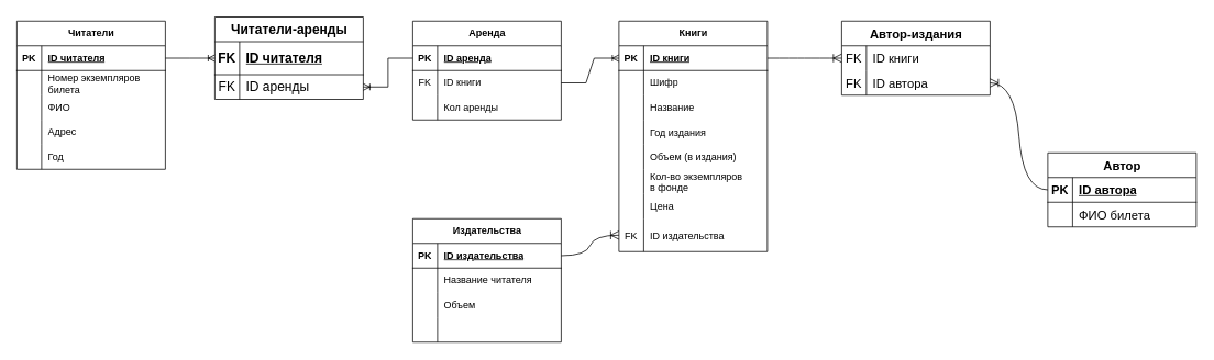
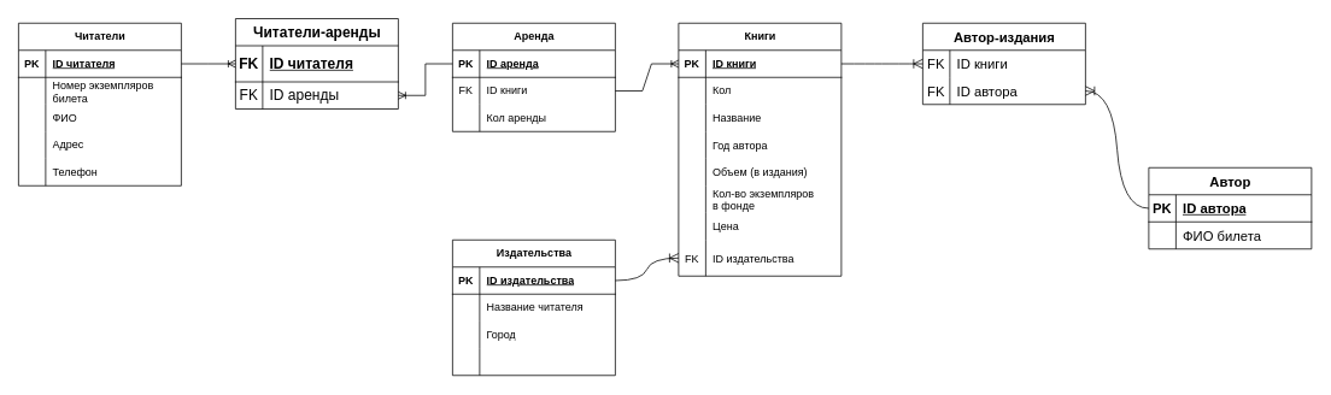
- <mxCell id="34" value="Шифр" style="shape=partialRectangle;connectable=0;fillColor=none;top=0;left=0;bottom=0;right=0;align=left;spacingLeft=6;overflow=hidden;whiteSpace=wrap;html=1;" parent="32" vertex="1"><mxGeometry x="30" width="150" height="30" as="geometry"><mxRectangle width="150" height="30" as="alternateBounds" /></mxGeometry></mxCell>
+ <mxCell id="34" value="Кол" style="shape=partialRectangle;connectable=0;fillColor=none;top=0;left=0;bottom=0;right=0;align=left;spacingLeft=6;overflow=hidden;whiteSpace=wrap;html=1;" parent="32" vertex="1"><mxGeometry x="30" width="150" height="30" as="geometry"><mxRectangle width="150" height="30" as="alternateBounds" /></mxGeometry></mxCell>
- <mxCell id="40" value="Год издания" style="shape=partialRectangle;connectable=0;fillColor=none;top=0;left=0;bottom=0;right=0;align=left;spacingLeft=6;overflow=hidden;" parent="38" vertex="1"><mxGeometry x="30" width="150" height="30" as="geometry"><mxRectangle width="150" height="30" as="alternateBounds" /></mxGeometry></mxCell>
+ <mxCell id="40" value="Год автора" style="shape=partialRectangle;connectable=0;fillColor=none;top=0;left=0;bottom=0;right=0;align=left;spacingLeft=6;overflow=hidden;" parent="38" vertex="1"><mxGeometry x="30" width="150" height="30" as="geometry"><mxRectangle width="150" height="30" as="alternateBounds" /></mxGeometry></mxCell>
- <mxCell id="17" value="Год" style="shape=partialRectangle;connectable=0;fillColor=none;top=0;left=0;bottom=0;right=0;align=left;spacingLeft=6;overflow=hidden;" parent="15" vertex="1"><mxGeometry x="30" width="150" height="30" as="geometry"><mxRectangle width="150" height="30" as="alternateBounds" /></mxGeometry></mxCell>
+ <mxCell id="17" value="Телефон" style="shape=partialRectangle;connectable=0;fillColor=none;top=0;left=0;bottom=0;right=0;align=left;spacingLeft=6;overflow=hidden;" parent="15" vertex="1"><mxGeometry x="30" width="150" height="30" as="geometry"><mxRectangle width="150" height="30" as="alternateBounds" /></mxGeometry></mxCell>
- <mxCell id="62" value="Объем" style="shape=partialRectangle;connectable=0;fillColor=none;top=0;left=0;bottom=0;right=0;align=left;spacingLeft=6;overflow=hidden;whiteSpace=wrap;html=1;" parent="60" vertex="1"><mxGeometry x="30" width="150" height="30" as="geometry"><mxRectangle width="150" height="30" as="alternateBounds" /></mxGeometry></mxCell>
+ <mxCell id="62" value="Город" style="shape=partialRectangle;connectable=0;fillColor=none;top=0;left=0;bottom=0;right=0;align=left;spacingLeft=6;overflow=hidden;whiteSpace=wrap;html=1;" parent="60" vertex="1"><mxGeometry x="30" width="150" height="30" as="geometry"><mxRectangle width="150" height="30" as="alternateBounds" /></mxGeometry></mxCell>
